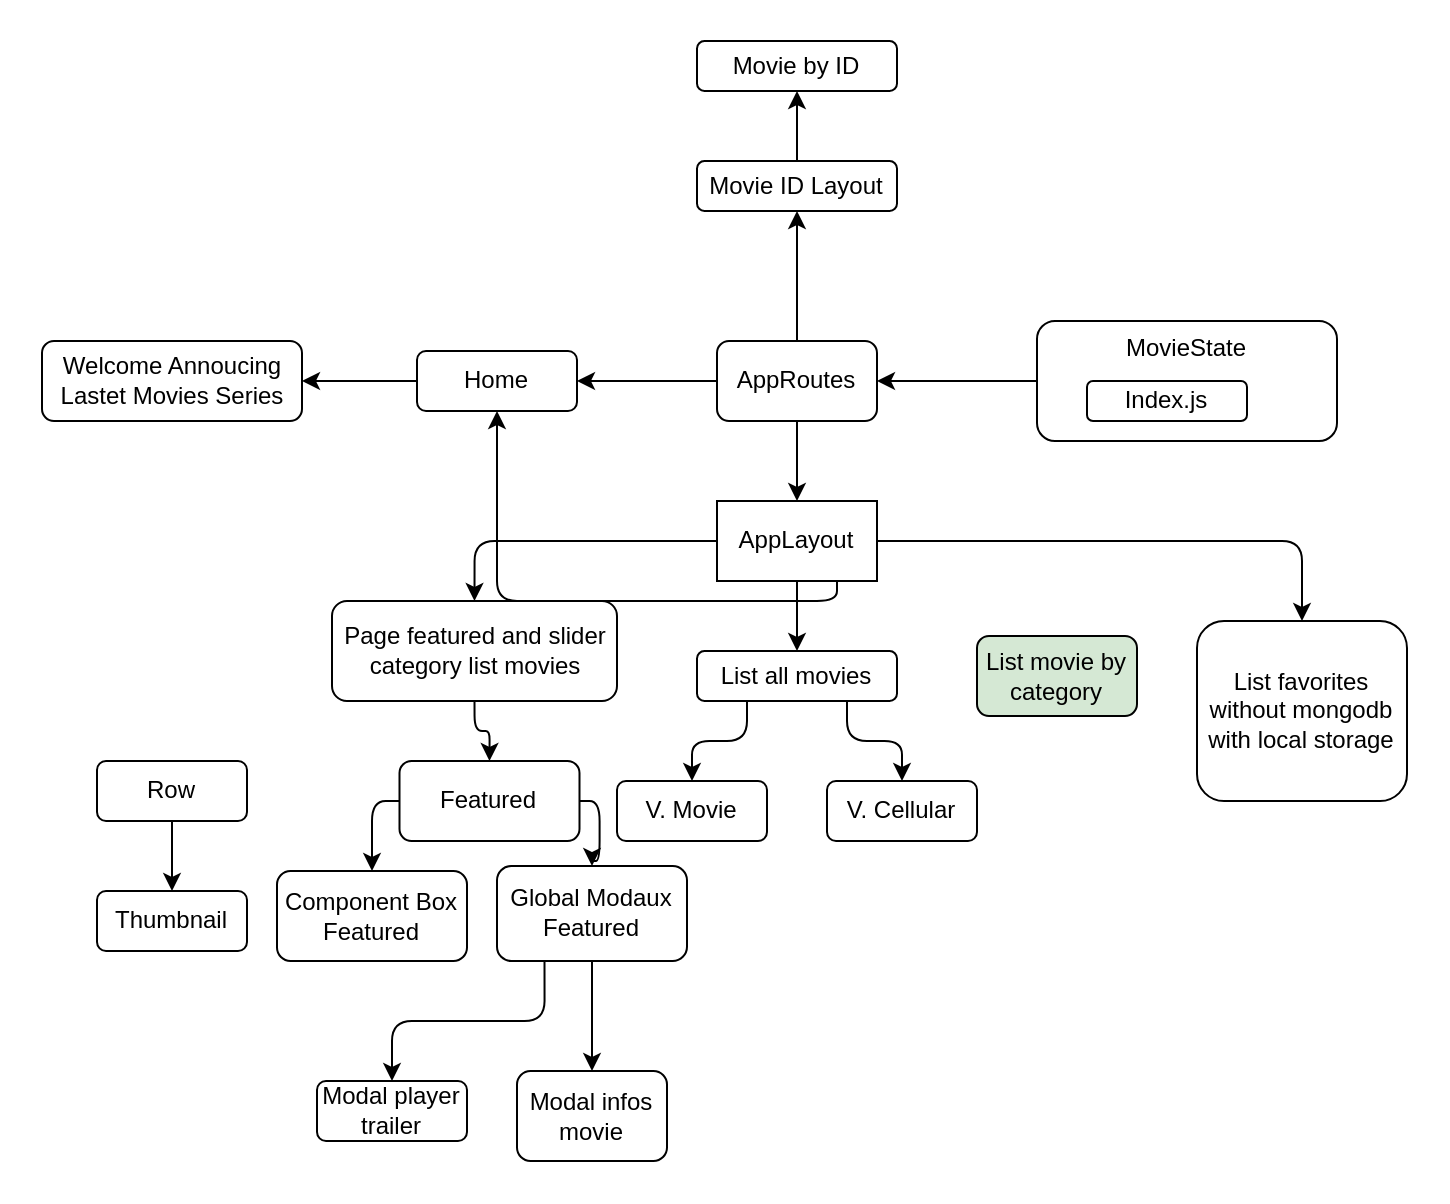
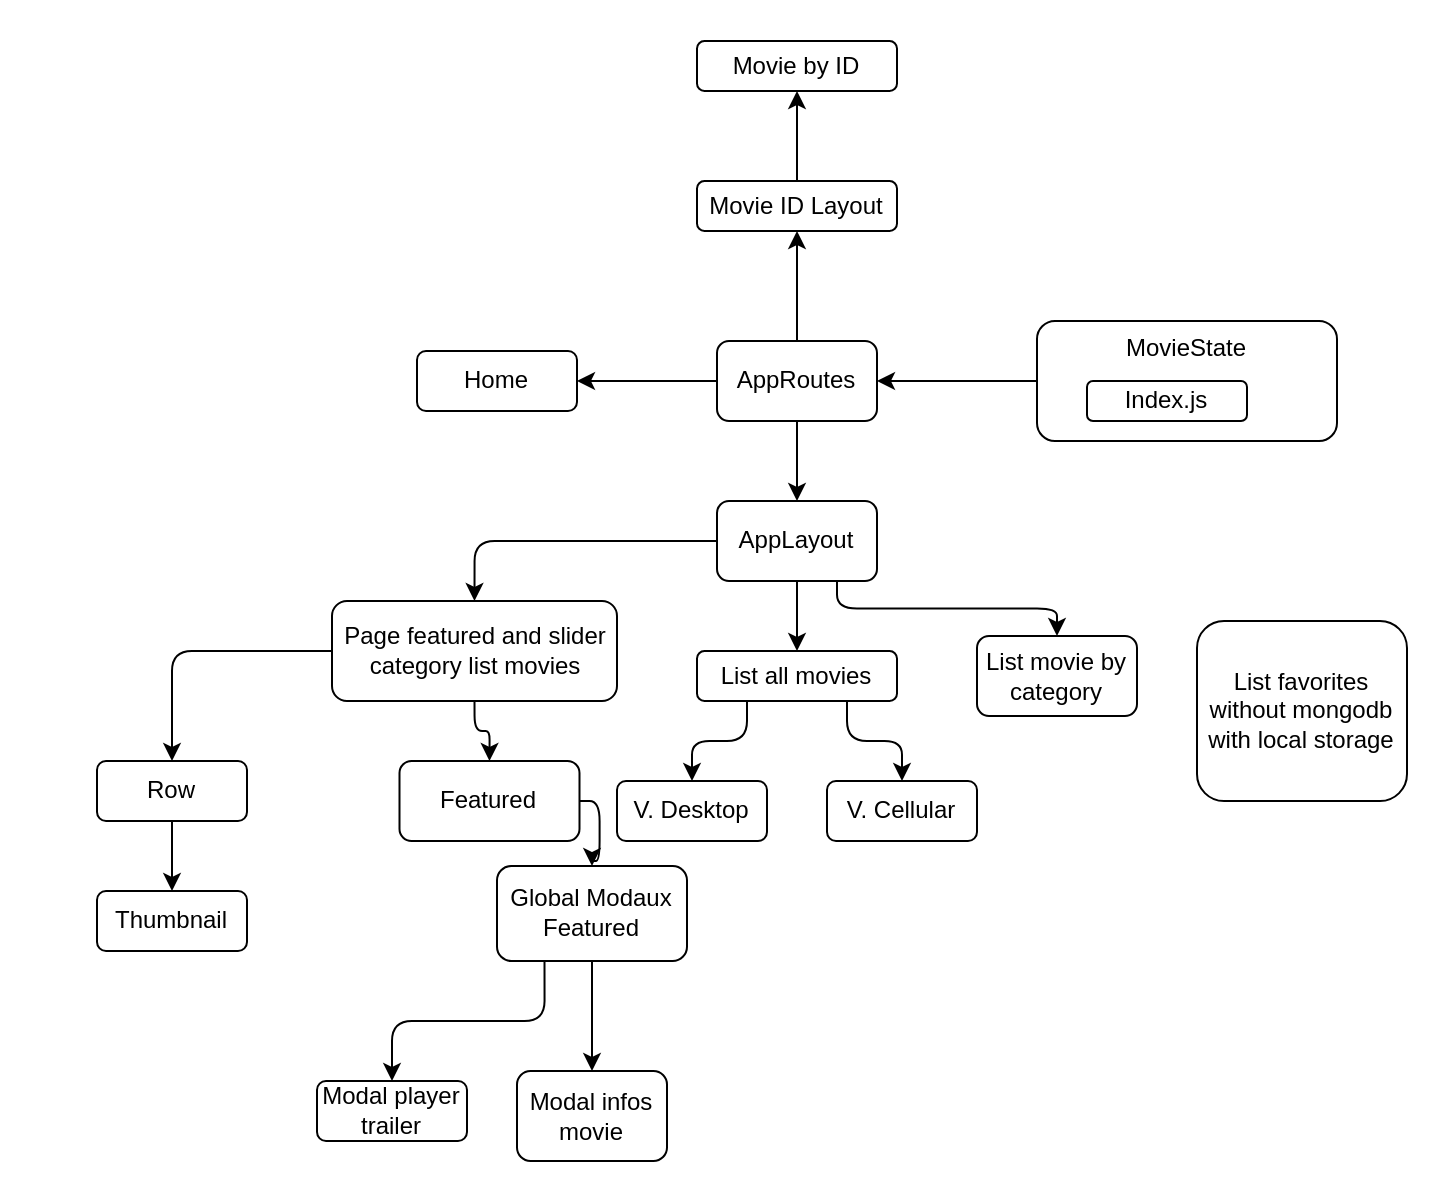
- <mxCell id="40" value="Movie ID Layout" style="rounded=1;whiteSpace=wrap;html=1;" vertex="1" parent="1"><mxGeometry x="348" y="80" width="100" height="25" as="geometry" /></mxCell>
+ <mxCell id="40" value="Movie ID Layout" style="rounded=1;whiteSpace=wrap;html=1;" vertex="1" parent="1"><mxGeometry x="348" y="90" width="100" height="25" as="geometry" /></mxCell>
- <mxCell id="11" value="Welcome Annoucing Lastet Movies Series" style="rounded=1;whiteSpace=wrap;html=1;" parent="1" vertex="1"><mxGeometry x="20.5" y="170" width="130" height="40" as="geometry" /></mxCell>
- <mxCell id="9" style="edgeStyle=orthogonalEdgeStyle;html=1;exitX=0;exitY=0.5;exitDx=0;exitDy=0;" edge="1" parent="1" source="10" target="11"><mxGeometry relative="1" as="geometry" /></mxCell>
- <mxCell id="16" value="AppLayout" style="whiteSpace=wrap;html=1;rounded=0;" parent="1" vertex="1"><mxGeometry x="358" y="250" width="80" height="40" as="geometry" /></mxCell>
+ <mxCell id="16" value="AppLayout" style="rounded=1;whiteSpace=wrap;html=1;" parent="1" vertex="1"><mxGeometry x="358" y="250" width="80" height="40" as="geometry" /></mxCell>
- <mxCell id="13" style="edgeStyle=orthogonalEdgeStyle;html=1;exitX=1;exitY=0.5;exitDx=0;exitDy=0;" edge="1" parent="1" source="16" target="41"><mxGeometry relative="1" as="geometry" /></mxCell>
- <mxCell id="15" style="edgeStyle=orthogonalEdgeStyle;html=1;exitX=0.75;exitY=1;exitDx=0;exitDy=0;" edge="1" parent="1" source="16" target="10"><mxGeometry relative="1" as="geometry" /></mxCell>
+ <mxCell id="15" style="edgeStyle=orthogonalEdgeStyle;html=1;exitX=0.75;exitY=1;exitDx=0;exitDy=0;entryX=0.5;entryY=0;entryDx=0;entryDy=0;" edge="1" parent="1" source="16" target="23"><mxGeometry relative="1" as="geometry" /></mxCell>
+ <mxCell id="18" style="edgeStyle=orthogonalEdgeStyle;html=1;exitX=0;exitY=0.5;exitDx=0;exitDy=0;entryX=0.5;entryY=0;entryDx=0;entryDy=0;" edge="1" parent="1" source="19" target="28"><mxGeometry relative="1" as="geometry" /></mxCell>
- <mxCell id="23" value="List movie by category" style="rounded=1;whiteSpace=wrap;html=1;fillColor=#d5e8d4;" parent="1" vertex="1"><mxGeometry x="488" y="317.5" width="80" height="40" as="geometry" /></mxCell>
+ <mxCell id="23" value="List movie by category" style="rounded=1;whiteSpace=wrap;html=1;" parent="1" vertex="1"><mxGeometry x="488" y="317.5" width="80" height="40" as="geometry" /></mxCell>
- <mxCell id="37" value="V. Movie" style="rounded=1;whiteSpace=wrap;html=1;" vertex="1" parent="1"><mxGeometry x="308" y="390" width="75" height="30" as="geometry" /></mxCell>
+ <mxCell id="37" value="V. Desktop" style="rounded=1;whiteSpace=wrap;html=1;" vertex="1" parent="1"><mxGeometry x="308" y="390" width="75" height="30" as="geometry" /></mxCell>
- <mxCell id="24" style="edgeStyle=orthogonalEdgeStyle;html=1;exitX=0;exitY=0.5;exitDx=0;exitDy=0;" edge="1" parent="1" source="26" target="30"><mxGeometry relative="1" as="geometry" /></mxCell>
- <mxCell id="30" value="Component Box Featured" style="rounded=1;whiteSpace=wrap;html=1;" vertex="1" parent="1"><mxGeometry y="435" width="95" height="45" as="geometry" x="138" /></mxCell>
